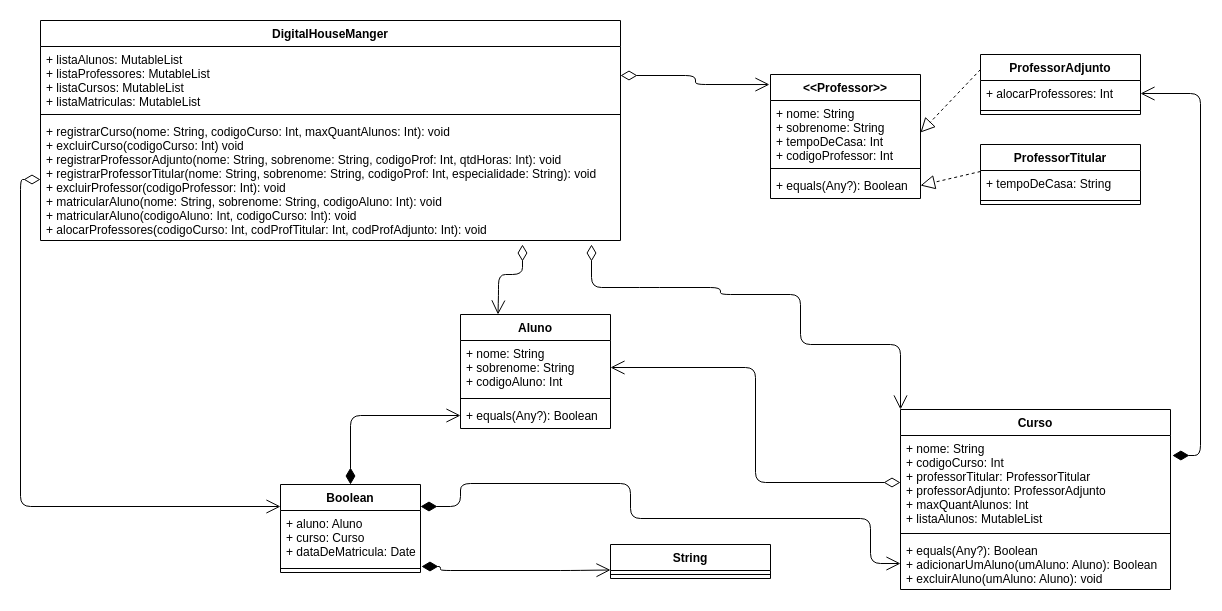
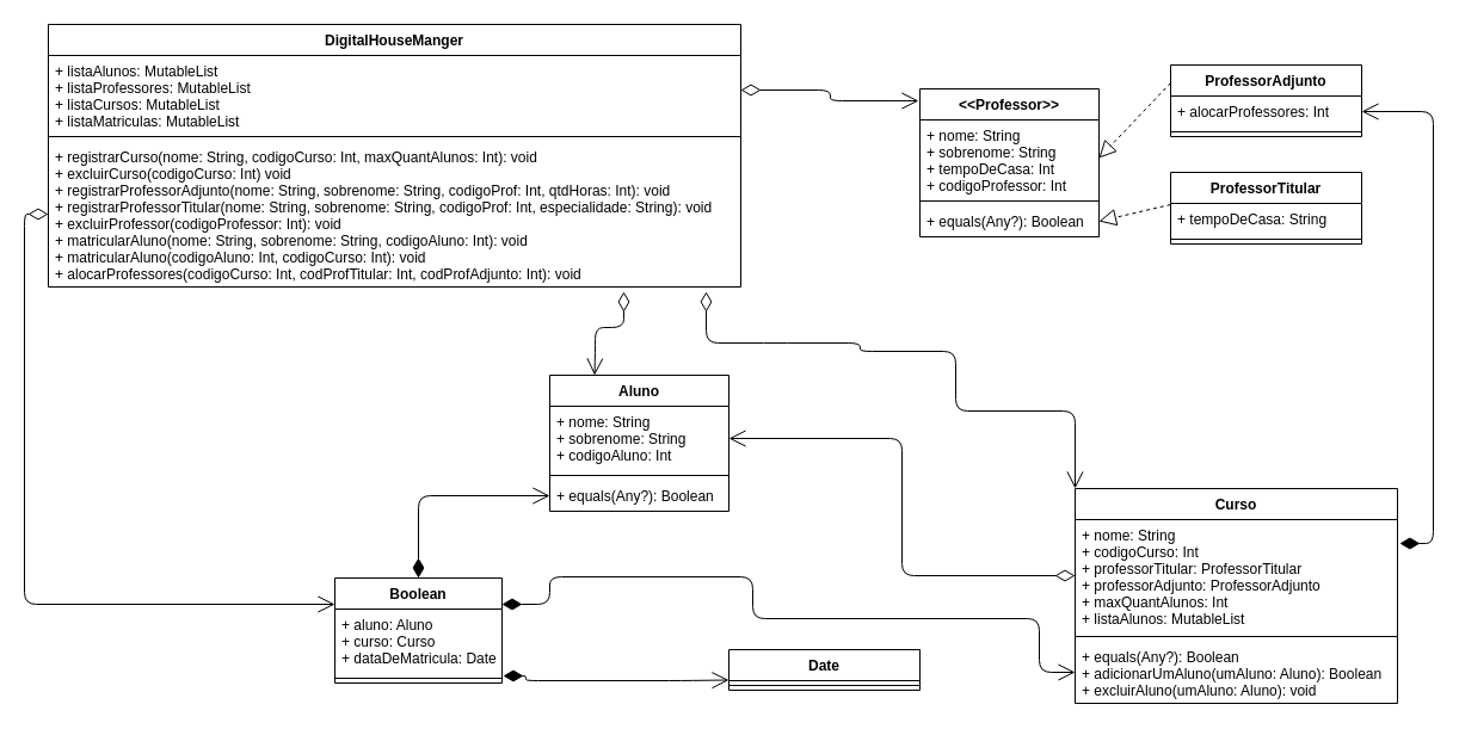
- <mxCell id="23" value="String" style="swimlane;fontStyle=1;align=center;verticalAlign=top;childLayout=stackLayout;horizontal=1;startSize=26;horizontalStack=0;resizeParent=1;resizeParentMax=0;resizeLast=0;collapsible=1;marginBottom=0;" parent="1" vertex="1"><mxGeometry x="610" y="544" width="160" height="34" as="geometry" /></mxCell>
+ <mxCell id="23" value="Date" style="swimlane;fontStyle=1;align=center;verticalAlign=top;childLayout=stackLayout;horizontal=1;startSize=26;horizontalStack=0;resizeParent=1;resizeParentMax=0;resizeLast=0;collapsible=1;marginBottom=0;" parent="1" vertex="1"><mxGeometry x="610" y="544" width="160" height="34" as="geometry" /></mxCell>
